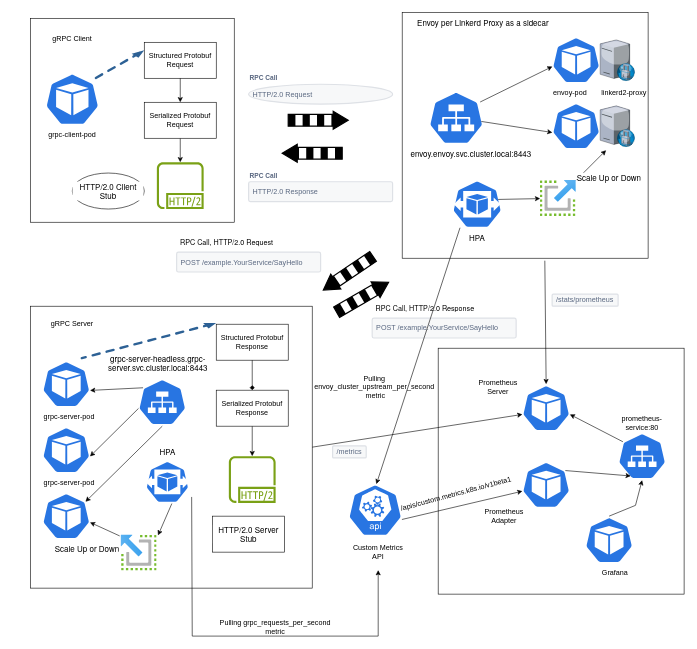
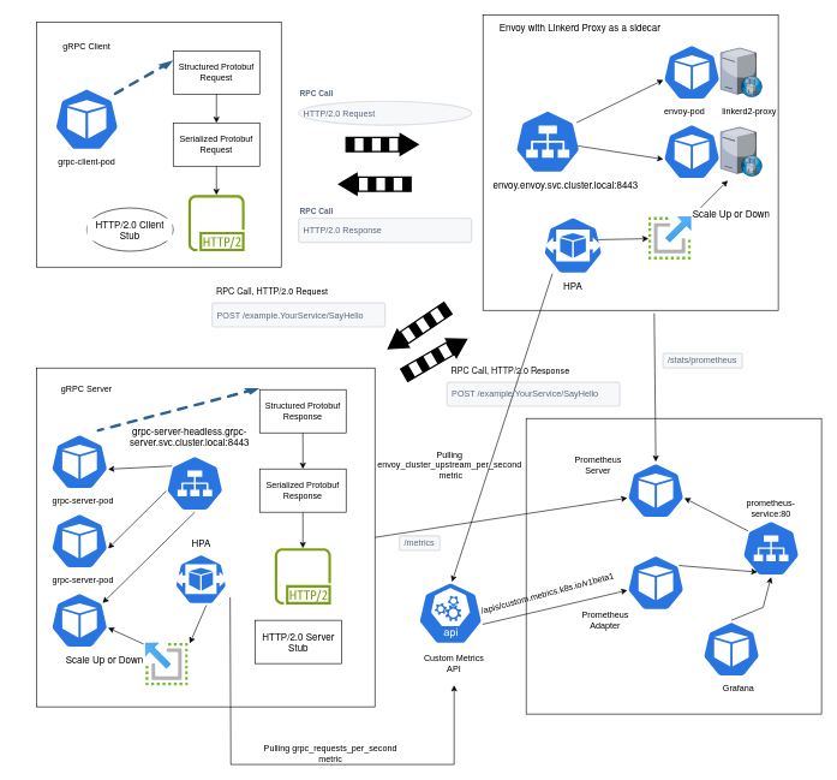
- <mxCell id="22" value="&lt;p style=&quot;-webkit-tap-highlight-color: transparent; box-sizing: border-box; margin: 0px; padding: 0px; font-family: &amp;quot;Helvetica Neue&amp;quot;, Helvetica, &amp;quot;PingFang SC&amp;quot;, &amp;quot;Hiragino Sans GB&amp;quot;, &amp;quot;Microsoft YaHei&amp;quot;, &amp;quot;\5 FAE8F6F96C59ED1&amp;quot;, Arial, sans-serif; background-color: rgb(255, 255, 255); line-height: 1.2; font-size: 10pt;&quot;&gt;Envoy per Linkerd Proxy as a sidecar&lt;/p&gt;&lt;div&gt;&lt;span style=&quot;-webkit-tap-highlight-color: transparent; box-sizing: border-box; font-family: Arial; font-size: 10pt;&quot;&gt;&lt;br&gt;&lt;/span&gt;&lt;/div&gt;" style="text;html=1;strokeColor=none;fillColor=none;align=center;verticalAlign=middle;whiteSpace=wrap;rounded=0;strokeWidth=4;" parent="1" vertex="1"><mxGeometry x="680" y="30" width="250" height="30" as="geometry" /></mxCell>
+ <mxCell id="22" value="&lt;p style=&quot;-webkit-tap-highlight-color: transparent; box-sizing: border-box; margin: 0px; padding: 0px; font-family: &amp;quot;Helvetica Neue&amp;quot;, Helvetica, &amp;quot;PingFang SC&amp;quot;, &amp;quot;Hiragino Sans GB&amp;quot;, &amp;quot;Microsoft YaHei&amp;quot;, &amp;quot;\5 FAE8F6F96C59ED1&amp;quot;, Arial, sans-serif; background-color: rgb(255, 255, 255); line-height: 1.2; font-size: 10pt;&quot;&gt;Envoy with Linkerd Proxy as a sidecar&lt;/p&gt;&lt;div&gt;&lt;span style=&quot;-webkit-tap-highlight-color: transparent; box-sizing: border-box; font-family: Arial; font-size: 10pt;&quot;&gt;&lt;br&gt;&lt;/span&gt;&lt;/div&gt;" style="text;html=1;strokeColor=none;fillColor=none;align=center;verticalAlign=middle;whiteSpace=wrap;rounded=0;strokeWidth=4;" parent="1" vertex="1"><mxGeometry x="680" y="30" width="250" height="30" as="geometry" /></mxCell>
- <mxCell id="60" value="" style="endArrow=diamond;html=1;rounded=0;exitX=0.5;exitY=1;exitDx=0;exitDy=0;entryX=0.5;entryY=0;entryDx=0;entryDy=0;" parent="1" source="55" target="57" edge="1"><mxGeometry width="50" height="50" relative="1" as="geometry"><mxPoint x="510" y="670" as="sourcePoint" /><mxPoint x="560" y="620" as="targetPoint" /></mxGeometry></mxCell>
+ <mxCell id="60" value="" style="endArrow=classic;html=1;rounded=0;exitX=0.5;exitY=1;exitDx=0;exitDy=0;entryX=0.5;entryY=0;entryDx=0;entryDy=0;" parent="1" source="55" target="57" edge="1"><mxGeometry width="50" height="50" relative="1" as="geometry"><mxPoint x="510" y="670" as="sourcePoint" /><mxPoint x="560" y="620" as="targetPoint" /></mxGeometry></mxCell>
